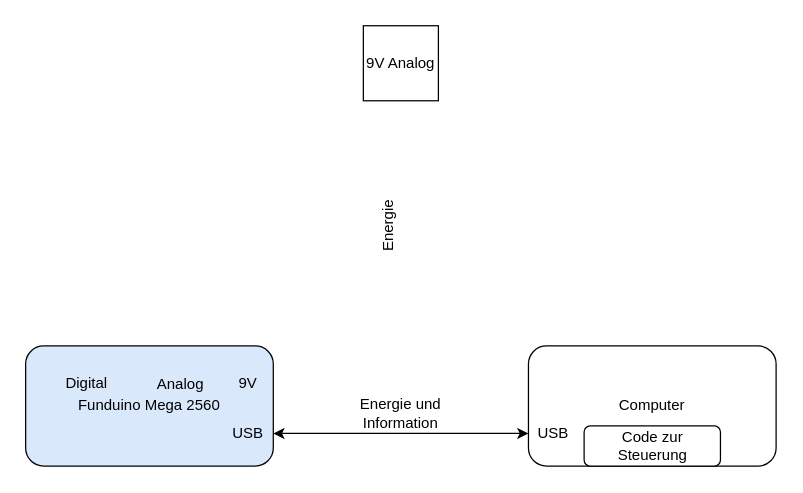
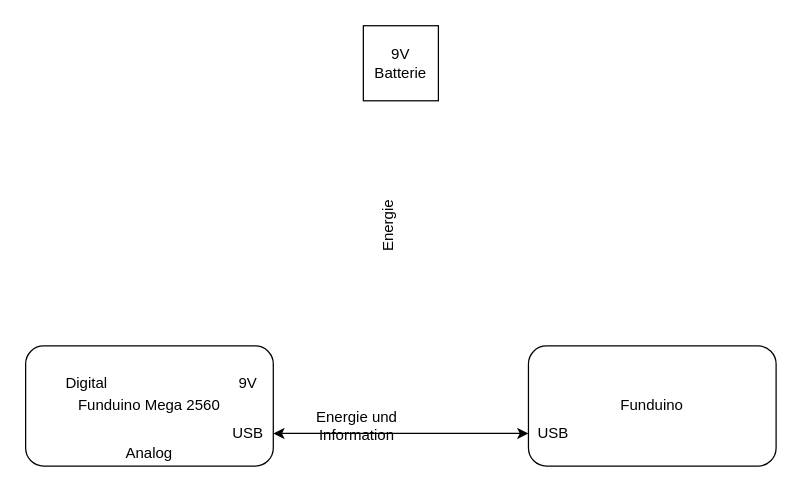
- <mxCell id="12" value="9V Analog" style="rounded=0;whiteSpace=wrap;html=1;" vertex="1" parent="1"><mxGeometry x="290" y="20" width="60" height="60" as="geometry" /></mxCell>
+ <mxCell id="12" value="9V Batterie" style="rounded=0;whiteSpace=wrap;html=1;" vertex="1" parent="1"><mxGeometry x="290" y="20" width="60" height="60" as="geometry" /></mxCell>
- <mxCell id="3" value="Analog" style="text;html=1;strokeColor=none;fillColor=none;align=center;verticalAlign=middle;whiteSpace=wrap;rounded=0;" vertex="1" parent="1"><mxGeometry x="124" y="297" width="40" height="20" as="geometry" /></mxCell>
+ <mxCell id="3" value="Analog" style="text;html=1;strokeColor=none;fillColor=none;align=center;verticalAlign=middle;whiteSpace=wrap;rounded=0;" vertex="1" parent="1"><mxGeometry x="99" y="352" width="40" height="20" as="geometry" /></mxCell>
- <mxCell id="2" value="Funduino Mega 2560" style="rounded=1;whiteSpace=wrap;html=1;fillColor=#dae8fc;" vertex="1" parent="1"><mxGeometry x="20" y="276" width="198" height="96" as="geometry" /></mxCell>
+ <mxCell id="2" value="Funduino Mega 2560" style="rounded=1;whiteSpace=wrap;html=1;" vertex="1" parent="1"><mxGeometry x="20" y="276" width="198" height="96" as="geometry" /></mxCell>
- <mxCell id="7" value="Computer" style="rounded=1;whiteSpace=wrap;html=1;" vertex="1" parent="1"><mxGeometry x="422" y="276" width="198" height="96" as="geometry" /></mxCell>
+ <mxCell id="7" value="Funduino" style="rounded=1;whiteSpace=wrap;html=1;" vertex="1" parent="1"><mxGeometry x="422" y="276" width="198" height="96" as="geometry" /></mxCell>
- <mxCell id="11" value="Energie und Information" style="text;html=1;strokeColor=none;fillColor=none;align=center;verticalAlign=middle;whiteSpace=wrap;rounded=0;" vertex="1" parent="1"><mxGeometry x="270" y="320" width="100" height="20" as="geometry" /></mxCell>
+ <mxCell id="11" value="Energie und Information" style="text;html=1;strokeColor=none;fillColor=none;align=center;verticalAlign=middle;whiteSpace=wrap;rounded=0;" vertex="1" parent="1"><mxGeometry x="235" y="330" width="100" height="20" as="geometry" /></mxCell>
- <mxCell id="8" value="Code zur Steuerung" style="rounded=1;whiteSpace=wrap;html=1;" vertex="1" parent="1"><mxGeometry x="466.5" y="340" width="109" height="32" as="geometry" /></mxCell>
